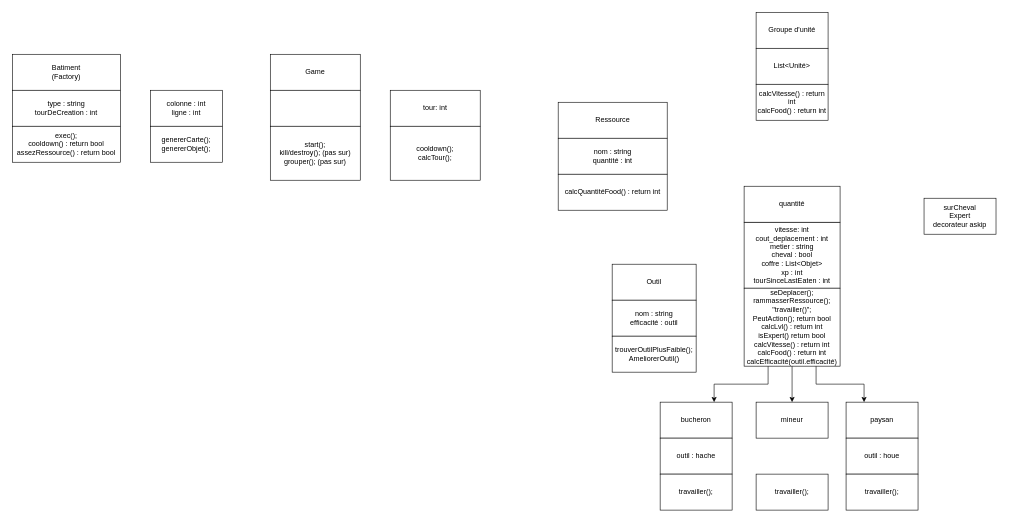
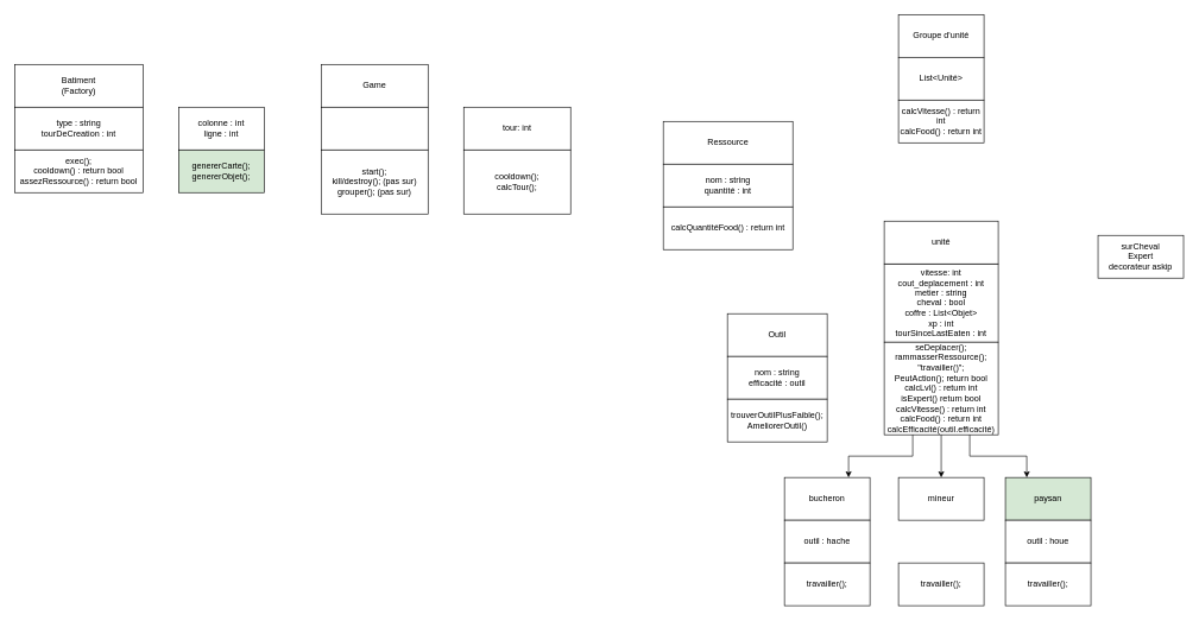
- <mxCell id="14" value="genererCarte();&lt;br&gt;genererObjet();" style="rounded=0;whiteSpace=wrap;html=1;" parent="11" vertex="1"><mxGeometry y="120" width="120" height="60" as="geometry" /></mxCell>
+ <mxCell id="14" value="genererCarte();&lt;br&gt;genererObjet();" style="rounded=0;whiteSpace=wrap;html=1;fillColor=#d5e8d4;" parent="11" vertex="1"><mxGeometry y="120" width="120" height="60" as="geometry" /></mxCell>
- <mxCell id="6" value="quantité" style="rounded=0;whiteSpace=wrap;html=1;" parent="4" vertex="1"><mxGeometry y="-30" width="160" height="60" as="geometry" /></mxCell>
+ <mxCell id="6" value="unité" style="rounded=0;whiteSpace=wrap;html=1;" parent="4" vertex="1"><mxGeometry y="-30" width="160" height="60" as="geometry" /></mxCell>
- <mxCell id="24" value="paysan" style="rounded=0;whiteSpace=wrap;html=1;" parent="23" vertex="1"><mxGeometry width="120" height="60" as="geometry" /></mxCell>
+ <mxCell id="24" value="paysan" style="rounded=0;whiteSpace=wrap;html=1;fillColor=#d5e8d4;" parent="23" vertex="1"><mxGeometry width="120" height="60" as="geometry" /></mxCell>
